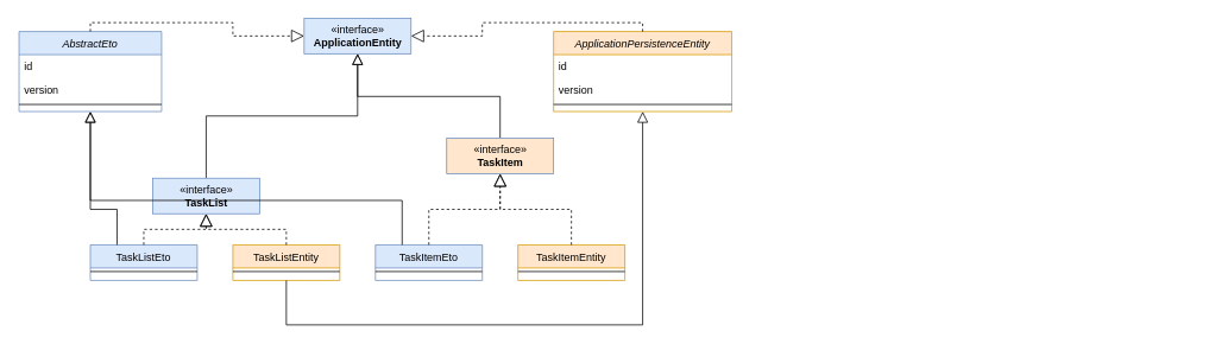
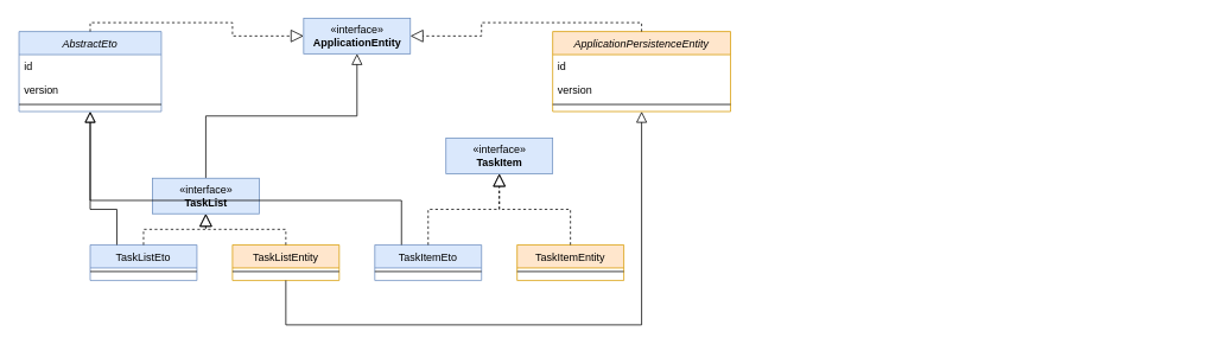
- <mxCell id="2" value="" style="endArrow=block;endSize=10;endFill=0;shadow=0;strokeWidth=1;rounded=0;edgeStyle=elbowEdgeStyle;elbow=vertical;entryX=0.5;entryY=1;entryDx=0;entryDy=0;exitX=0.5;exitY=0;exitDx=0;exitDy=0;" parent="1" source="7" target="27" edge="1"><mxGeometry width="160" relative="1" as="geometry"><mxPoint x="500" y="115" as="sourcePoint" /><mxPoint x="480" y="213" as="targetPoint" /></mxGeometry></mxCell>
- <mxCell id="7" value="«interface»&lt;br&gt;&lt;b&gt;TaskItem&lt;/b&gt;" style="html=1;fillColor=#ffe6cc;strokeColor=#6c8ebf;" vertex="1" parent="1"><mxGeometry x="500" y="155" width="120" height="40" as="geometry" /></mxCell>
+ <mxCell id="7" value="«interface»&lt;br&gt;&lt;b&gt;TaskItem&lt;/b&gt;" style="html=1;fillColor=#dae8fc;strokeColor=#6c8ebf;" vertex="1" parent="1"><mxGeometry x="500" y="155" width="120" height="40" as="geometry" /></mxCell>
